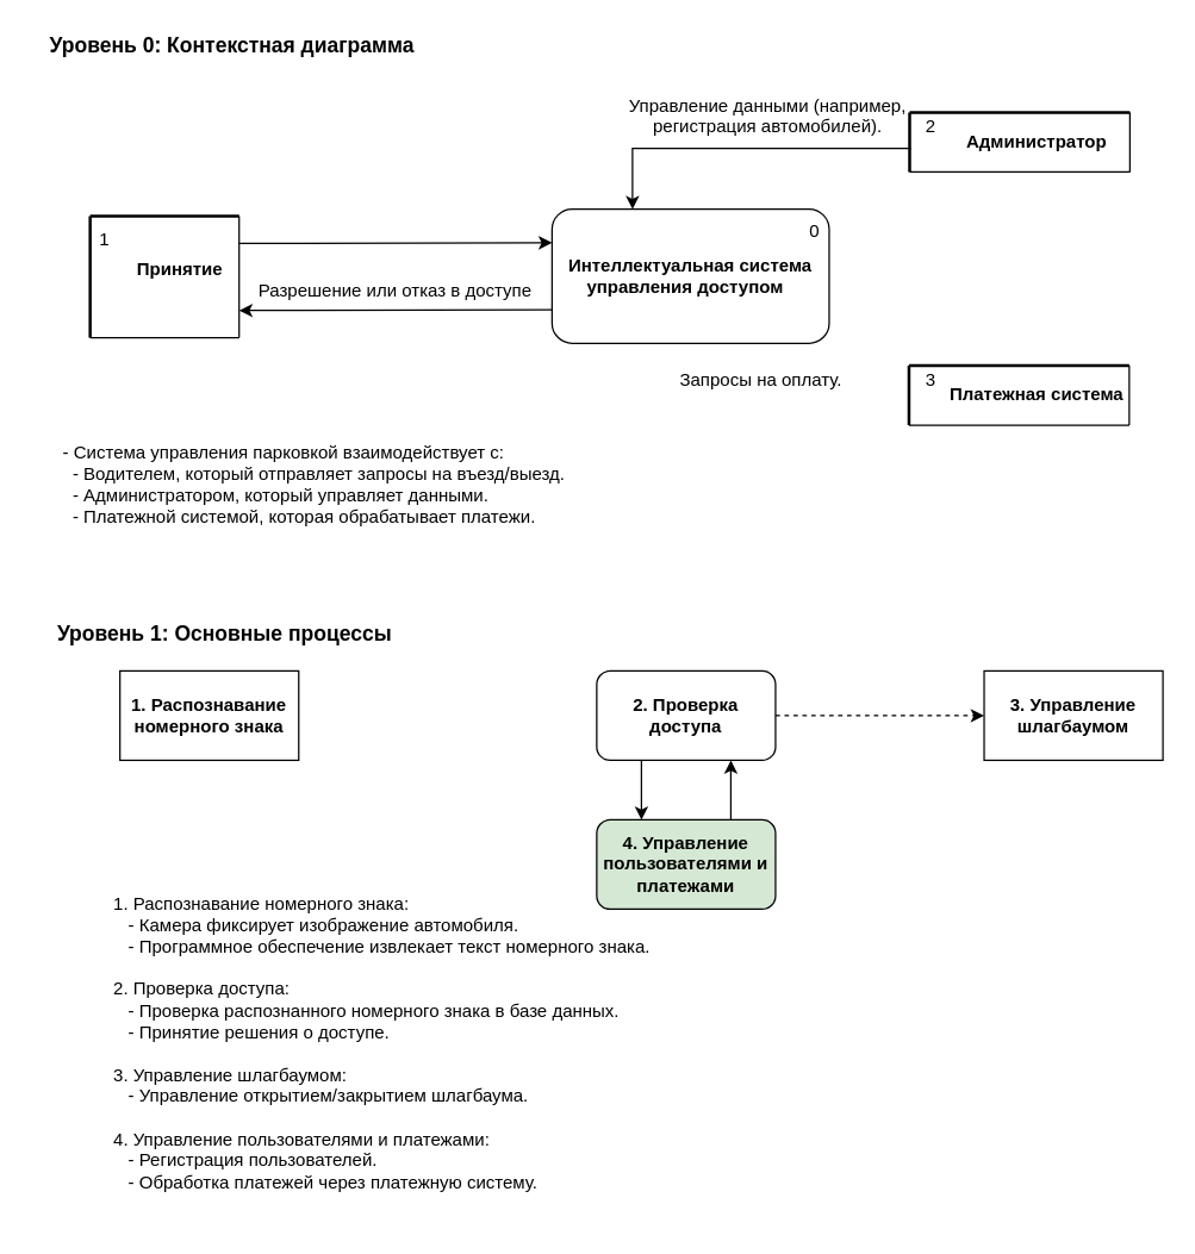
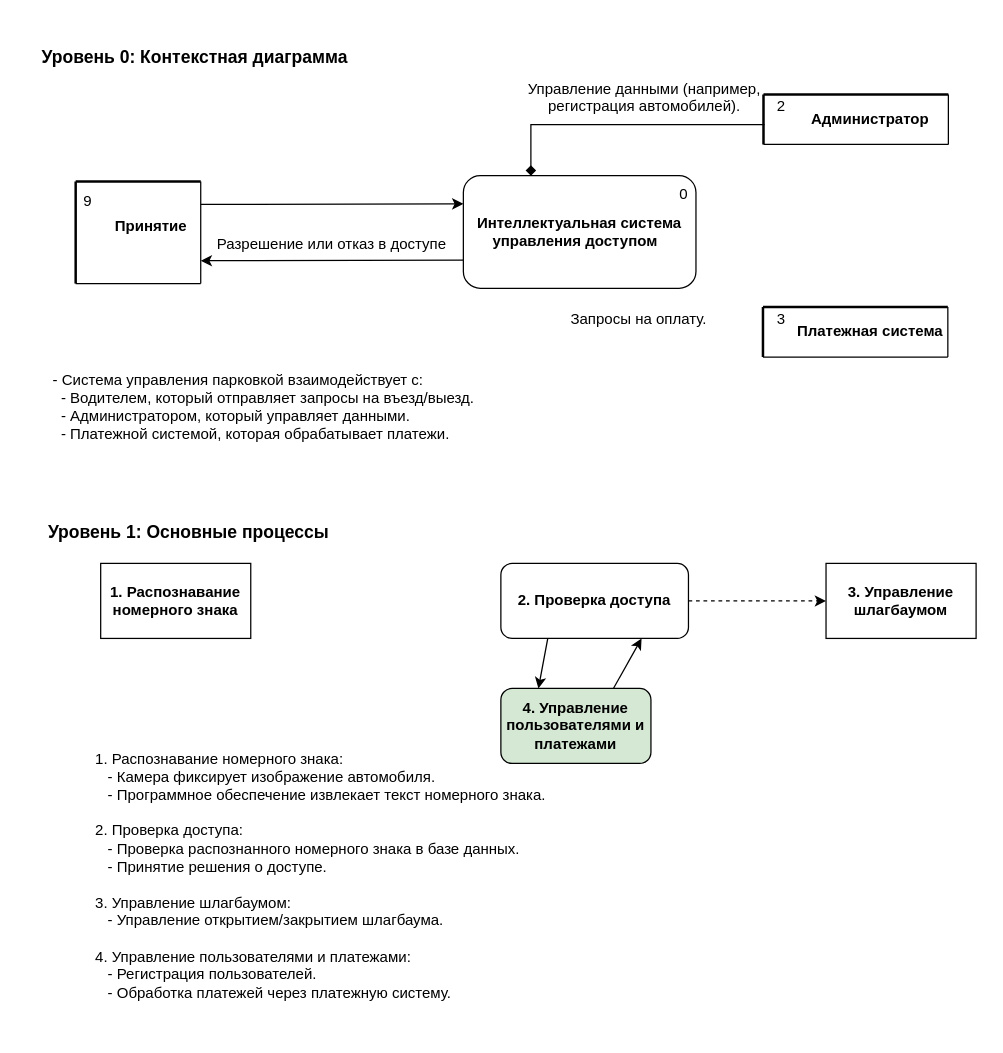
- <mxCell id="11" value="&lt;p data-pm-slice=&quot;1 1 []&quot; class=&quot;&quot;&gt;&lt;strong&gt;&lt;font style=&quot;font-size: 14px;&quot;&gt;Уровень 0: Контекстная диаграмма&lt;/font&gt;&lt;/strong&gt;&lt;/p&gt;" style="text;html=1;align=center;verticalAlign=middle;resizable=0;points=[];autosize=1;strokeColor=none;fillColor=none;" vertex="1" parent="1"><mxGeometry x="20" y="5" width="270" height="50" as="geometry" /></mxCell>
+ <mxCell id="11" value="&lt;p data-pm-slice=&quot;1 1 []&quot; class=&quot;&quot;&gt;&lt;strong&gt;&lt;font style=&quot;font-size: 14px;&quot;&gt;Уровень 0: Контекстная диаграмма&lt;/font&gt;&lt;/strong&gt;&lt;/p&gt;" style="text;html=1;align=center;verticalAlign=middle;resizable=0;points=[];autosize=1;strokeColor=none;fillColor=none;" vertex="1" parent="1"><mxGeometry x="20" y="20" width="270" height="50" as="geometry" /></mxCell>
- <mxCell id="27" style="edgeStyle=orthogonalEdgeStyle;rounded=0;orthogonalLoop=1;jettySize=auto;html=1;exitX=0.347;exitY=0.974;exitDx=0;exitDy=0;exitPerimeter=0;" edge="1" parent="12" source="26" target="19"><mxGeometry relative="1" as="geometry"><mxPoint x="570" y="-44" as="sourcePoint" /><Array as="points"><mxPoint x="384" y="29" /></Array></mxGeometry></mxCell>
+ <mxCell id="27" style="edgeStyle=orthogonalEdgeStyle;rounded=0;orthogonalLoop=1;jettySize=auto;html=1;exitX=0.347;exitY=0.974;exitDx=0;exitDy=0;exitPerimeter=0;endArrow=diamond;" edge="1" parent="12" source="26" target="19"><mxGeometry relative="1" as="geometry"><mxPoint x="570" y="-44" as="sourcePoint" /><Array as="points"><mxPoint x="384" y="29" /></Array></mxGeometry></mxCell>
- <mxCell id="38" value="1" style="text;html=1;align=center;verticalAlign=middle;whiteSpace=wrap;rounded=0;container=0;" vertex="1" parent="12"><mxGeometry y="60" width="60" height="61.219" as="geometry" /></mxCell>
+ <mxCell id="38" value="9" style="text;html=1;align=center;verticalAlign=middle;whiteSpace=wrap;rounded=0;container=0;" vertex="1" parent="12"><mxGeometry y="60" width="60" height="61.219" as="geometry" /></mxCell>
- <mxCell id="3" value="&lt;p data-pm-slice=&quot;1 1 []&quot; class=&quot;&quot;&gt;&lt;b&gt;2. Проверка доступа&lt;/b&gt;&lt;/p&gt;" style="rounded=1;whiteSpace=wrap;html=1;" parent="1" vertex="1"><mxGeometry x="400" y="450" width="120" height="60" as="geometry" /></mxCell>
+ <mxCell id="3" value="&lt;p data-pm-slice=&quot;1 1 []&quot; class=&quot;&quot;&gt;&lt;b&gt;2. Проверка доступа&lt;/b&gt;&lt;/p&gt;" style="rounded=1;whiteSpace=wrap;html=1;" parent="1" vertex="1"><mxGeometry x="400" y="450" width="150" height="60" as="geometry" /></mxCell>
